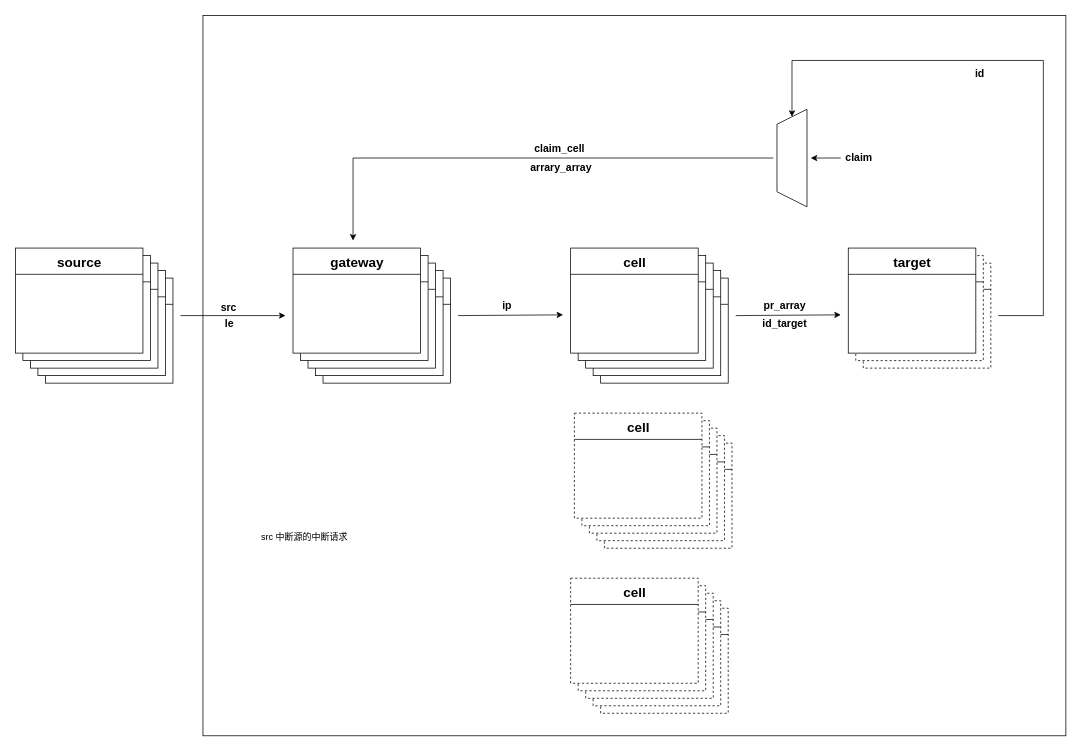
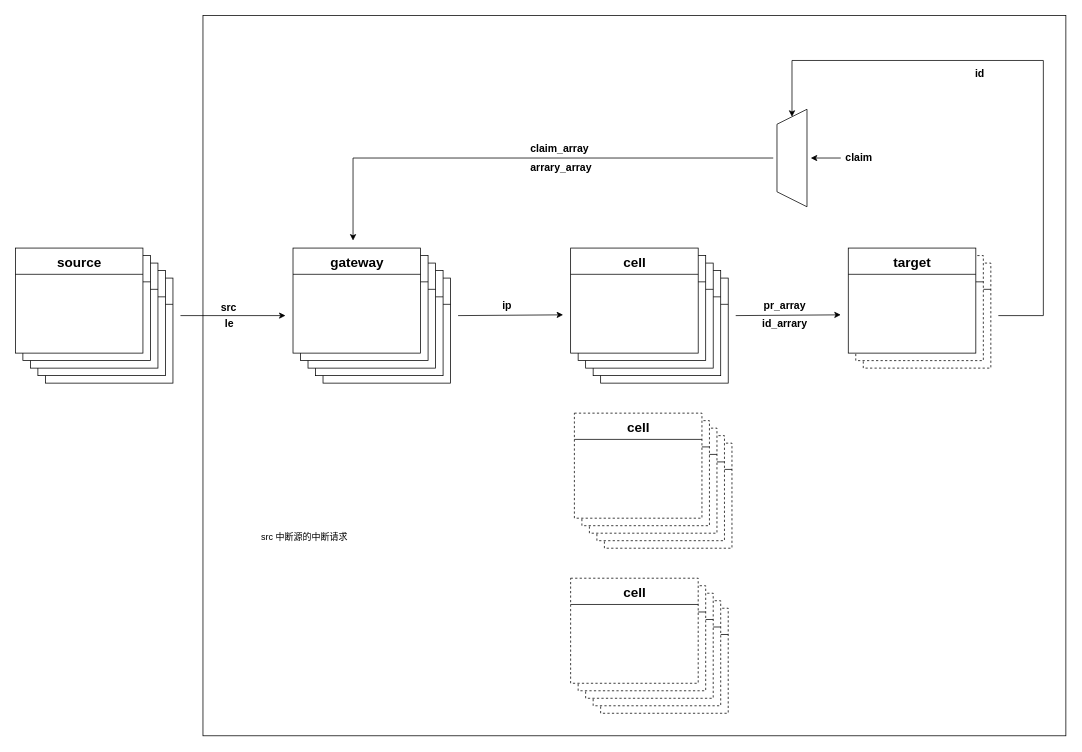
- <mxCell id="131" value="&lt;font style=&quot;font-size: 14px;&quot;&gt;&lt;b&gt;claim_cell&lt;/b&gt;&lt;/font&gt;" style="text;html=1;align=center;verticalAlign=middle;resizable=0;points=[];autosize=1;strokeColor=none;fillColor=none;" parent="1" vertex="1"><mxGeometry x="695" y="182" width="100" height="30" as="geometry" /></mxCell>
+ <mxCell id="131" value="&lt;font style=&quot;font-size: 14px;&quot;&gt;&lt;b&gt;claim_array&lt;/b&gt;&lt;/font&gt;" style="text;html=1;align=center;verticalAlign=middle;resizable=0;points=[];autosize=1;strokeColor=none;fillColor=none;" parent="1" vertex="1"><mxGeometry x="695" y="182" width="100" height="30" as="geometry" /></mxCell>
- <mxCell id="125" value="&lt;font style=&quot;font-size: 14px;&quot;&gt;&lt;b&gt;id_target&lt;/b&gt;&lt;/font&gt;" style="text;html=1;align=center;verticalAlign=middle;resizable=0;points=[];autosize=1;strokeColor=none;fillColor=none;" parent="1" vertex="1"><mxGeometry x="1005" y="416" width="80" height="30" as="geometry" /></mxCell>
+ <mxCell id="125" value="&lt;font style=&quot;font-size: 14px;&quot;&gt;&lt;b&gt;id_arrary&lt;/b&gt;&lt;/font&gt;" style="text;html=1;align=center;verticalAlign=middle;resizable=0;points=[];autosize=1;strokeColor=none;fillColor=none;" parent="1" vertex="1"><mxGeometry x="1005" y="416" width="80" height="30" as="geometry" /></mxCell>
